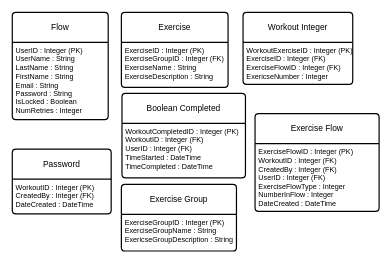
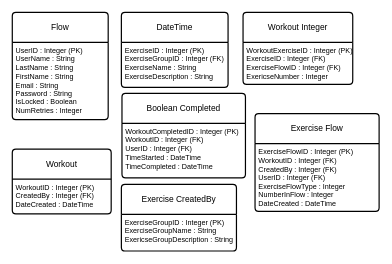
- <mxCell id="4" value="Exercise" style="swimlane;childLayout=stackLayout;horizontal=1;startSize=50;horizontalStack=0;rounded=1;fontSize=14;fontStyle=0;strokeWidth=2;resizeParent=0;resizeLast=1;shadow=0;dashed=0;align=center;arcSize=4;whiteSpace=wrap;html=1;" vertex="1" parent="1"><mxGeometry x="202" y="20" width="178" height="125" as="geometry" /></mxCell>
+ <mxCell id="4" value="DateTime" style="swimlane;childLayout=stackLayout;horizontal=1;startSize=50;horizontalStack=0;rounded=1;fontSize=14;fontStyle=0;strokeWidth=2;resizeParent=0;resizeLast=1;shadow=0;dashed=0;align=center;arcSize=4;whiteSpace=wrap;html=1;" vertex="1" parent="1"><mxGeometry x="202" y="20" width="178" height="125" as="geometry" /></mxCell>
- <mxCell id="8" value="Password " style="swimlane;childLayout=stackLayout;horizontal=1;startSize=50;horizontalStack=0;rounded=1;fontSize=14;fontStyle=0;strokeWidth=2;resizeParent=0;resizeLast=1;shadow=0;dashed=0;align=center;arcSize=4;whiteSpace=wrap;html=1;" vertex="1" parent="1"><mxGeometry x="20" y="248" width="165" height="108" as="geometry" /></mxCell>
+ <mxCell id="8" value="Workout " style="swimlane;childLayout=stackLayout;horizontal=1;startSize=50;horizontalStack=0;rounded=1;fontSize=14;fontStyle=0;strokeWidth=2;resizeParent=0;resizeLast=1;shadow=0;dashed=0;align=center;arcSize=4;whiteSpace=wrap;html=1;" vertex="1" parent="1"><mxGeometry x="20" y="248" width="165" height="108" as="geometry" /></mxCell>
- <mxCell id="6" value="Exercise Group" style="swimlane;childLayout=stackLayout;horizontal=1;startSize=50;horizontalStack=0;rounded=1;fontSize=14;fontStyle=0;strokeWidth=2;resizeParent=0;resizeLast=1;shadow=0;dashed=0;align=center;arcSize=4;whiteSpace=wrap;html=1;" vertex="1" parent="1"><mxGeometry x="202" y="307" width="192" height="111" as="geometry" /></mxCell>
+ <mxCell id="6" value="Exercise CreatedBy" style="swimlane;childLayout=stackLayout;horizontal=1;startSize=50;horizontalStack=0;rounded=1;fontSize=14;fontStyle=0;strokeWidth=2;resizeParent=0;resizeLast=1;shadow=0;dashed=0;align=center;arcSize=4;whiteSpace=wrap;html=1;" vertex="1" parent="1"><mxGeometry x="202" y="307" width="192" height="111" as="geometry" /></mxCell>
